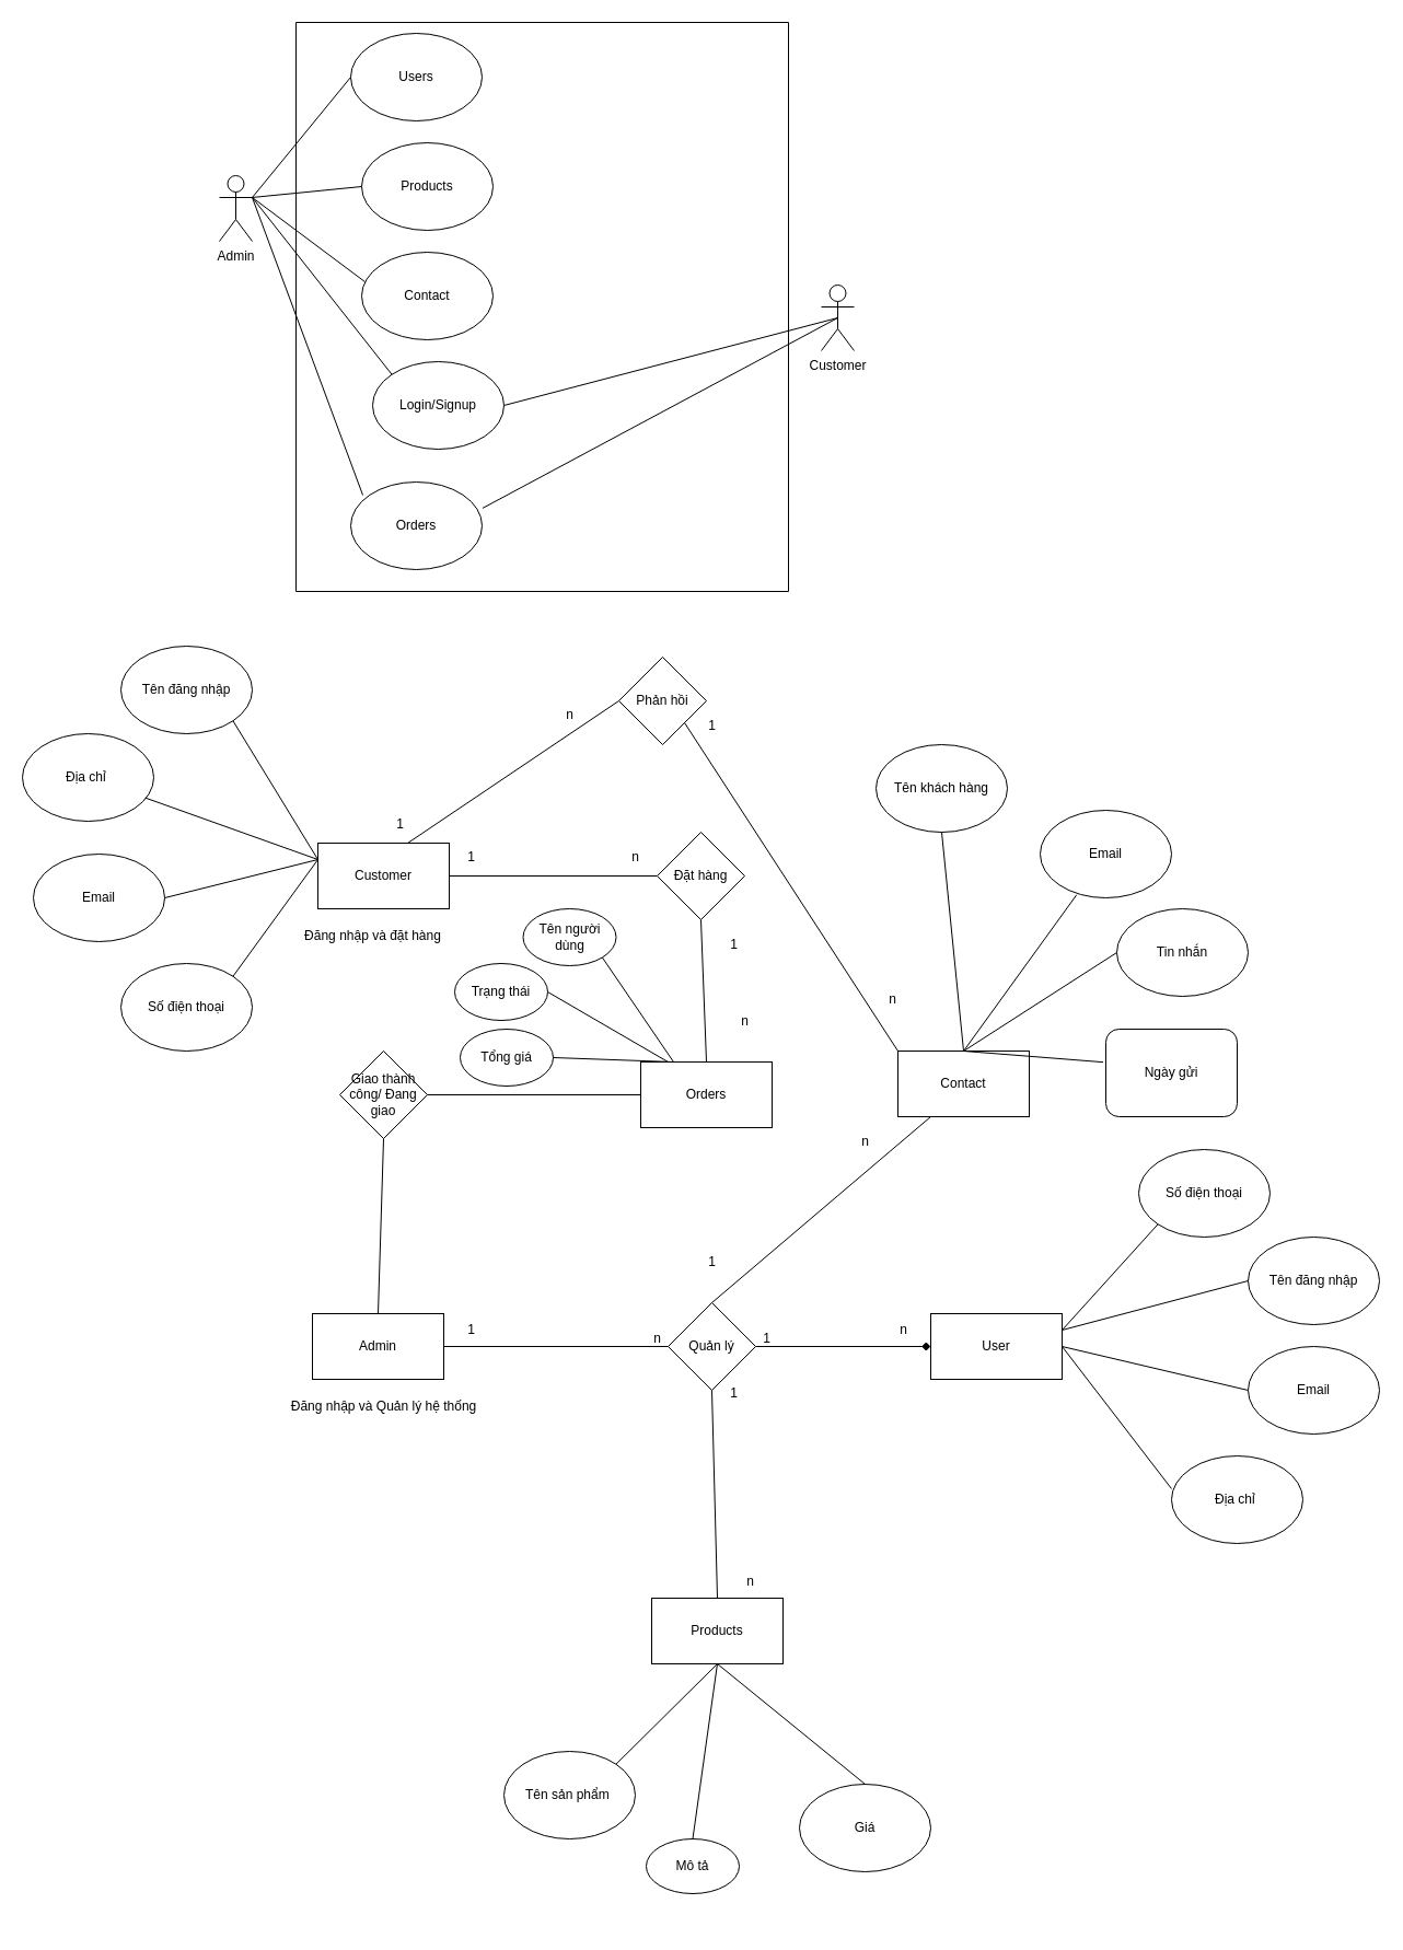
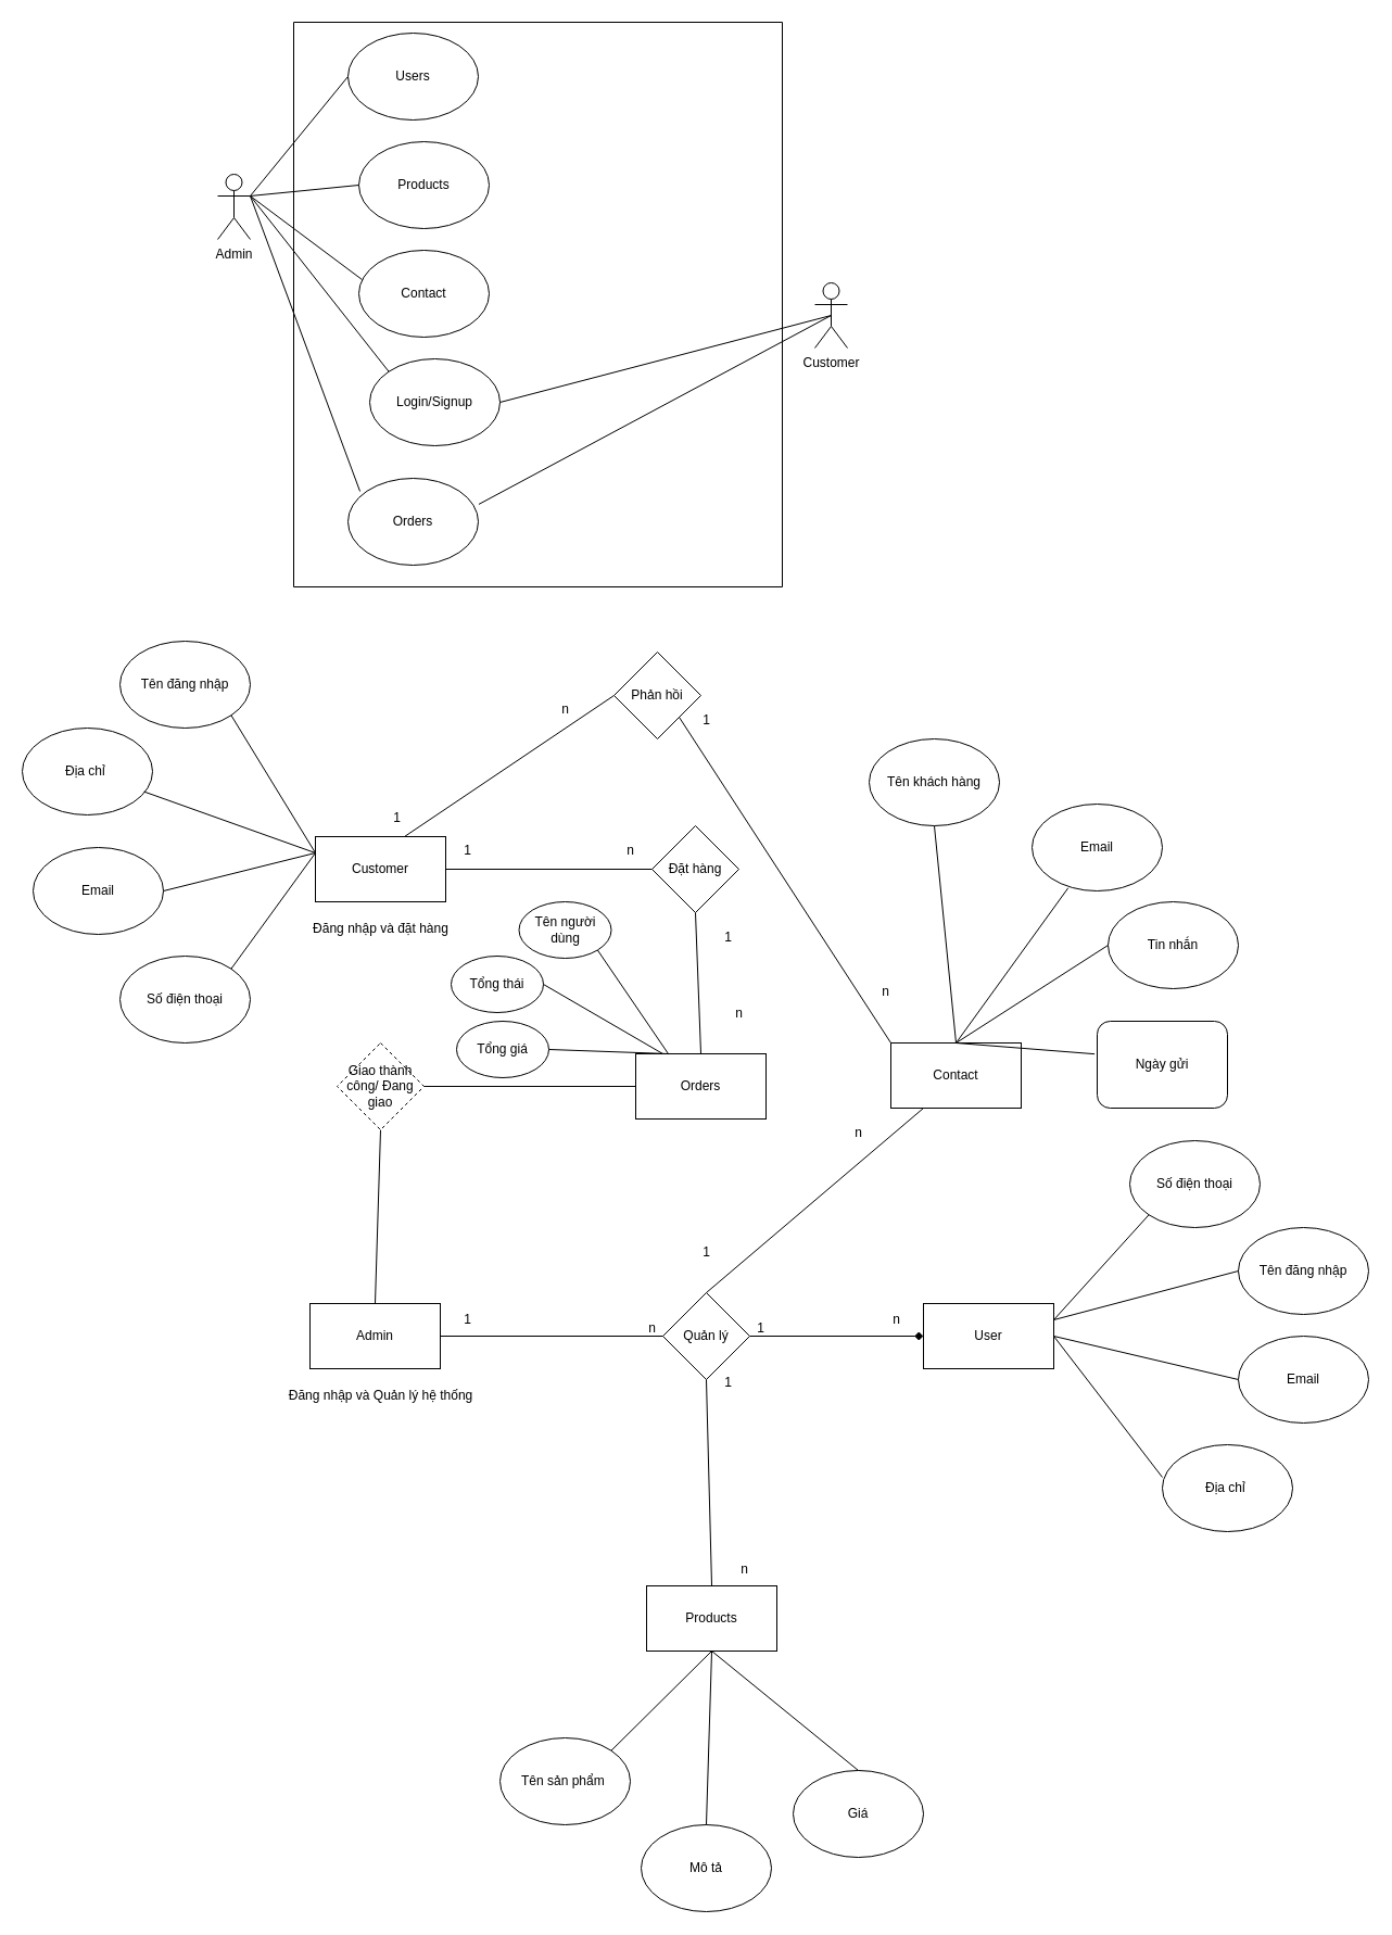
- <mxCell id="30" value="Đăng nhập và đặt hàng" style="text;html=1;align=center;verticalAlign=middle;resizable=0;points=[];autosize=1;strokeColor=none;fillColor=none;" vertex="1" parent="1"><mxGeometry x="265" y="840" width="150" height="30" as="geometry" /></mxCell>
+ <mxCell id="30" value="Đăng nhập và đặt hàng" style="text;html=1;align=center;verticalAlign=middle;resizable=0;points=[];autosize=1;strokeColor=none;fillColor=none;" vertex="1" parent="1"><mxGeometry x="275" y="840" width="150" height="30" as="geometry" /></mxCell>
- <mxCell id="86" value="Trạng thái" style="ellipse;whiteSpace=wrap;html=1;" vertex="1" parent="1"><mxGeometry x="415" y="880" width="85" height="52" as="geometry" /></mxCell>
+ <mxCell id="86" value="Tổng thái" style="ellipse;whiteSpace=wrap;html=1;" vertex="1" parent="1"><mxGeometry x="415" y="880" width="85" height="52" as="geometry" /></mxCell>
- <mxCell id="61" value="Giao thành công/ Đang giao" style="rhombus;whiteSpace=wrap;html=1;" vertex="1" parent="1"><mxGeometry x="310" y="960" width="80" height="80" as="geometry" /></mxCell>
+ <mxCell id="61" value="Giao thành công/ Đang giao" style="rhombus;whiteSpace=wrap;html=1;dashed=1;" vertex="1" parent="1"><mxGeometry x="310" y="960" width="80" height="80" as="geometry" /></mxCell>
- <mxCell id="49" value="Mô tả" style="ellipse;whiteSpace=wrap;html=1;" vertex="1" parent="1"><mxGeometry x="590" y="1680" width="85" height="50" as="geometry" /></mxCell>
+ <mxCell id="49" value="Mô tả" style="ellipse;whiteSpace=wrap;html=1;" vertex="1" parent="1"><mxGeometry x="590" y="1680" width="120" height="80" as="geometry" /></mxCell>
